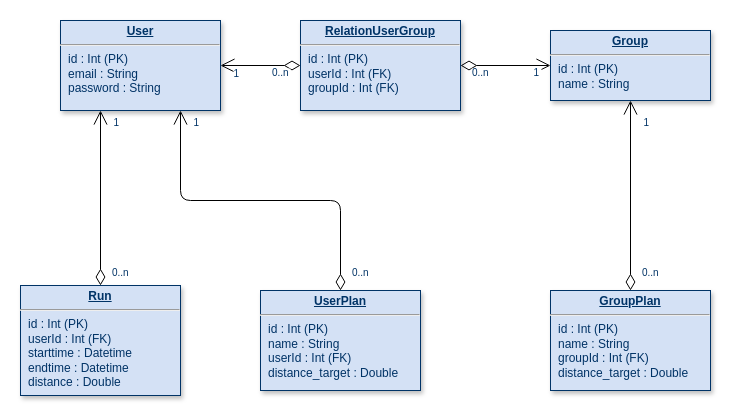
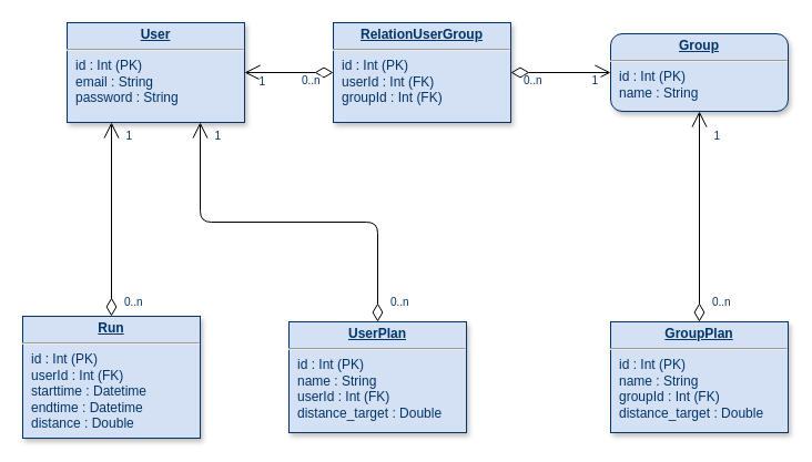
- <mxCell id="4" value="&lt;p style=&quot;margin: 0px ; margin-top: 4px ; text-align: center ; text-decoration: underline&quot;&gt;&lt;strong&gt;Group&lt;/strong&gt;&lt;/p&gt;&lt;hr&gt;&lt;p style=&quot;margin: 0px ; margin-left: 8px&quot;&gt;id : Int (PK)&lt;/p&gt;&lt;p style=&quot;margin: 0px ; margin-left: 8px&quot;&gt;name : String&lt;/p&gt;" style="verticalAlign=top;align=left;overflow=fill;fontSize=12;fontFamily=Helvetica;html=1;strokeColor=#003366;shadow=1;fillColor=#D4E1F5;fontColor=#003366" parent="1" vertex="1"><mxGeometry x="550" y="30" width="160" height="70" as="geometry" /></mxCell>
+ <mxCell id="4" value="&lt;p style=&quot;margin: 0px ; margin-top: 4px ; text-align: center ; text-decoration: underline&quot;&gt;&lt;strong&gt;Group&lt;/strong&gt;&lt;/p&gt;&lt;hr&gt;&lt;p style=&quot;margin: 0px ; margin-left: 8px&quot;&gt;id : Int (PK)&lt;/p&gt;&lt;p style=&quot;margin: 0px ; margin-left: 8px&quot;&gt;name : String&lt;/p&gt;" style="verticalAlign=top;align=left;overflow=fill;fontSize=12;fontFamily=Helvetica;html=1;strokeColor=#003366;shadow=1;fillColor=#D4E1F5;fontColor=#003366;rounded=1;" parent="1" vertex="1"><mxGeometry x="550" y="30" width="160" height="70" as="geometry" /></mxCell>
